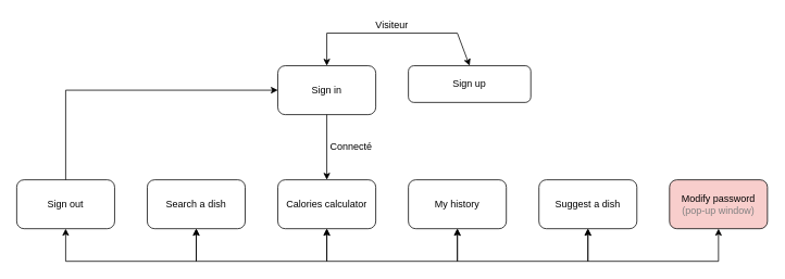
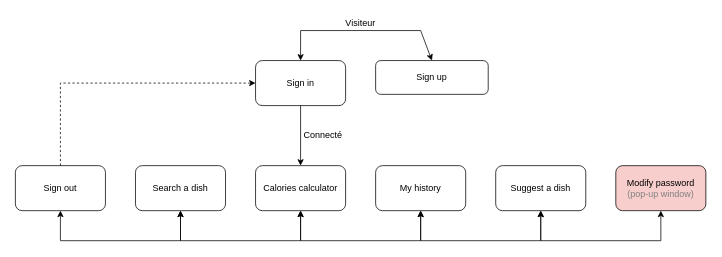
- <mxCell id="19" value="" style="endArrow=classic;html=1;rounded=0;" edge="1" parent="1" source="17" target="2"><mxGeometry width="50" height="50" relative="1" as="geometry"><mxPoint x="210" y="280" as="sourcePoint" /><mxPoint x="260" y="230" as="targetPoint" /><Array as="points"><mxPoint x="80" y="110" /></Array></mxGeometry></mxCell>
+ <mxCell id="19" value="" style="endArrow=classic;html=1;rounded=0;dashed=1;" edge="1" parent="1" source="17" target="2"><mxGeometry width="50" height="50" relative="1" as="geometry"><mxPoint x="210" y="280" as="sourcePoint" /><mxPoint x="260" y="230" as="targetPoint" /><Array as="points"><mxPoint x="80" y="110" /></Array></mxGeometry></mxCell>
